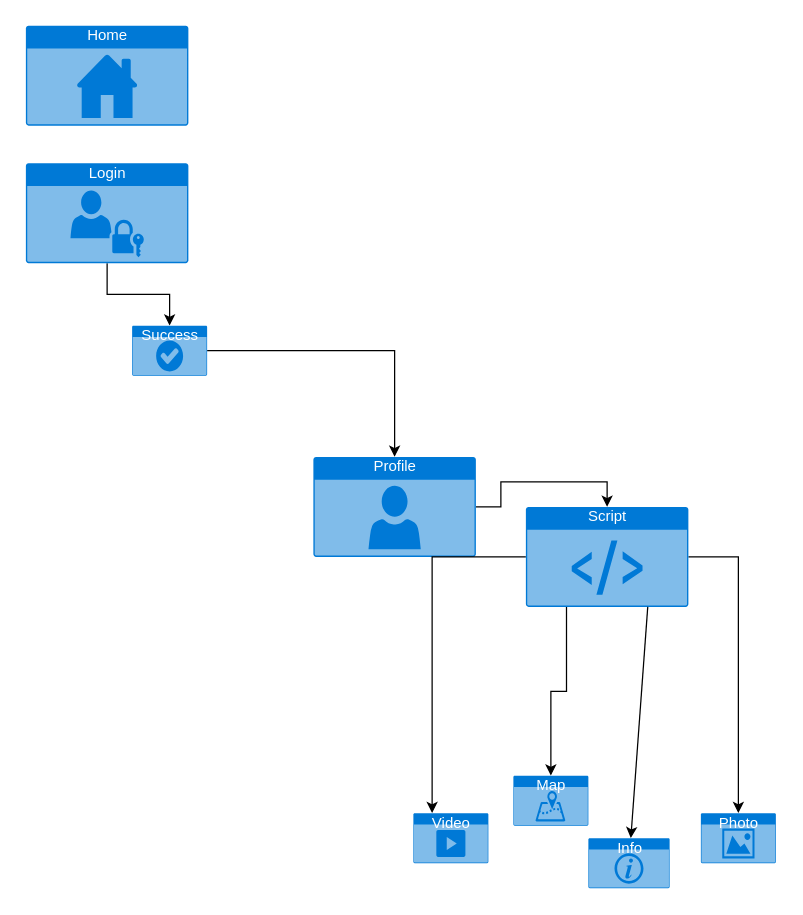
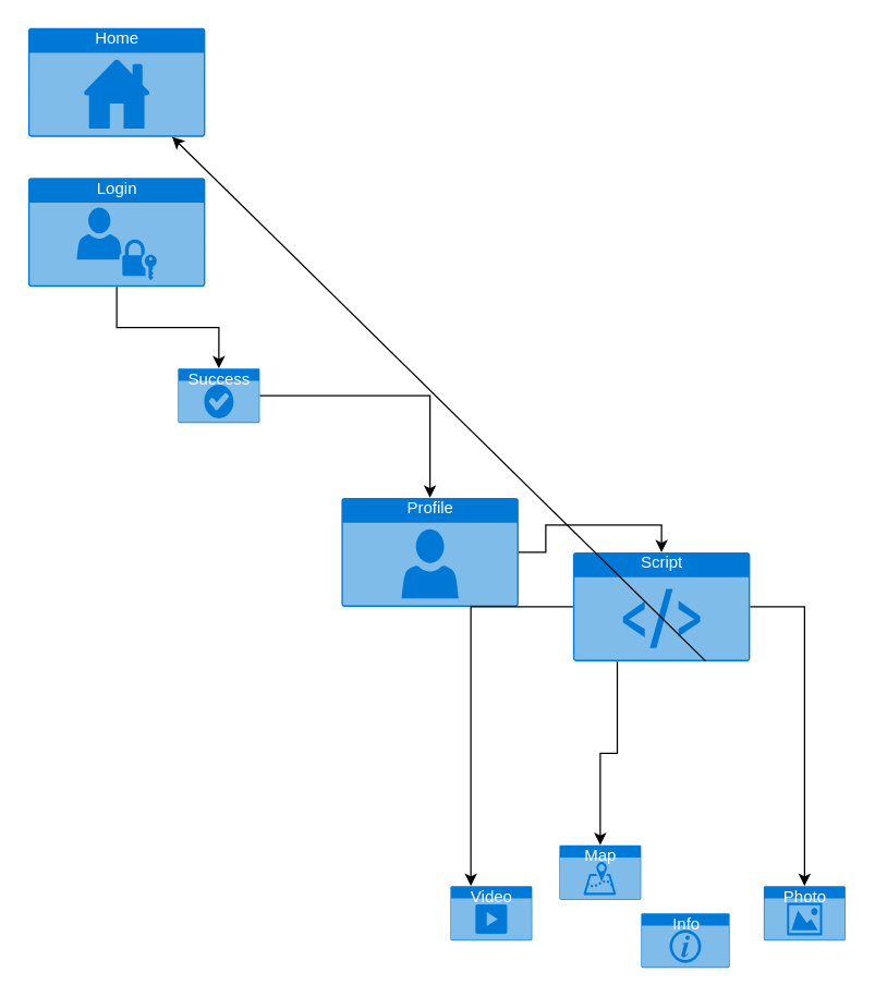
- <mxCell id="15" value="Success" style="html=1;strokeColor=none;fillColor=#0079D6;labelPosition=center;verticalLabelPosition=middle;verticalAlign=top;align=center;fontSize=12;outlineConnect=0;spacingTop=-6;fontColor=#FFFFFF;shape=mxgraph.sitemap.success;" vertex="1" parent="1"><mxGeometry x="105" y="260" width="60" height="40" as="geometry" /></mxCell>
+ <mxCell id="15" value="Success" style="html=1;strokeColor=none;fillColor=#0079D6;labelPosition=center;verticalLabelPosition=middle;verticalAlign=top;align=center;fontSize=12;outlineConnect=0;spacingTop=-6;fontColor=#FFFFFF;shape=mxgraph.sitemap.success;" vertex="1" parent="1"><mxGeometry x="130" y="270" width="60" height="40" as="geometry" /></mxCell>
- <mxCell id="17" value="" style="endArrow=classic;html=1;exitX=0.75;exitY=1;exitDx=0;exitDy=0;exitPerimeter=0;endFill=1;" edge="1" parent="1" source="13" target="16"><mxGeometry width="50" height="50" relative="1" as="geometry"><mxPoint x="230" y="600" as="sourcePoint" /><mxPoint x="280" y="550" as="targetPoint" /></mxGeometry></mxCell>
+ <mxCell id="17" value="" style="endArrow=classic;html=1;exitX=0.75;exitY=1;exitDx=0;exitDy=0;exitPerimeter=0;endFill=1;" edge="1" parent="1" source="13" target="2"><mxGeometry width="50" height="50" relative="1" as="geometry"><mxPoint x="230" y="600" as="sourcePoint" /><mxPoint x="280" y="550" as="targetPoint" /></mxGeometry></mxCell>
